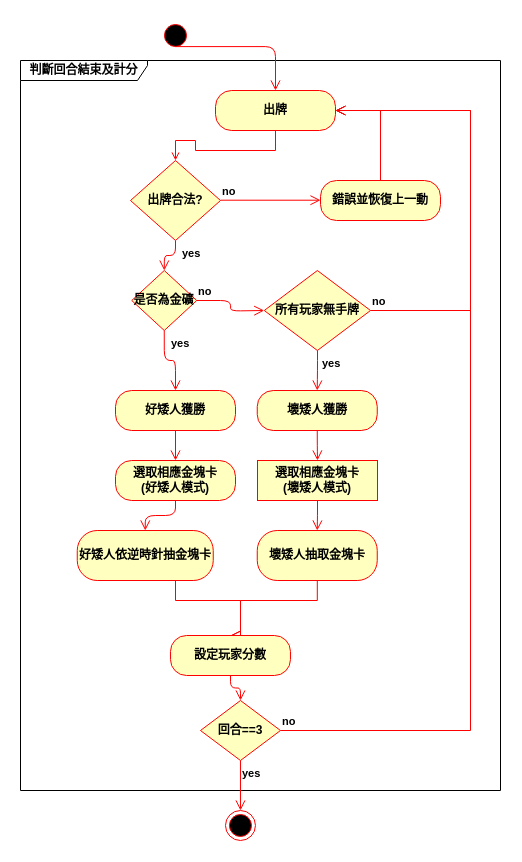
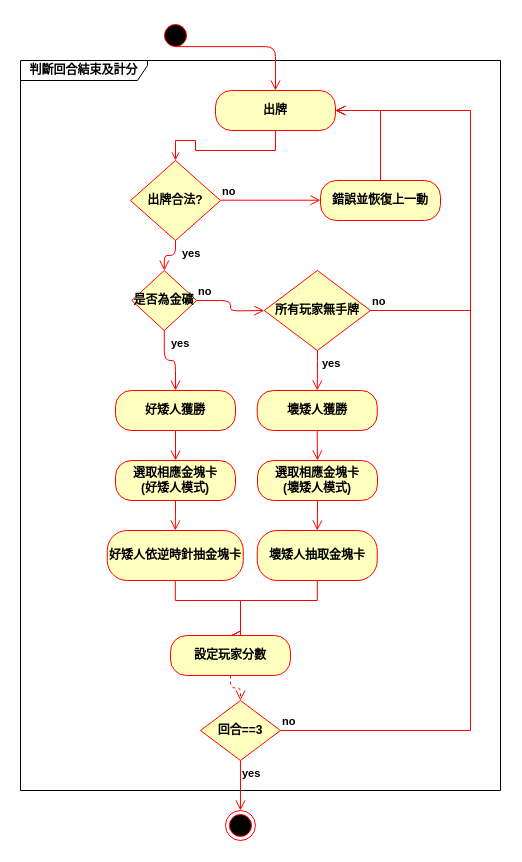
- <mxCell id="19" value="選取相應金塊卡&lt;br&gt;(壞矮人模式)" style="whiteSpace=wrap;html=1;arcSize=40;fontColor=#000000;fillColor=#ffffc0;strokeColor=#ff0000;fontStyle=1;rounded=0;" parent="1" vertex="1"><mxGeometry x="257" y="460" width="120" height="40" as="geometry" /></mxCell>
+ <mxCell id="19" value="選取相應金塊卡&lt;br&gt;(壞矮人模式)" style="rounded=1;whiteSpace=wrap;html=1;arcSize=40;fontColor=#000000;fillColor=#ffffc0;strokeColor=#ff0000;fontStyle=1" parent="1" vertex="1"><mxGeometry x="257" y="460" width="120" height="40" as="geometry" /></mxCell>
- <mxCell id="21" value="好矮人依逆時針抽金塊卡" style="rounded=1;whiteSpace=wrap;html=1;arcSize=40;fontColor=#000000;fillColor=#ffffc0;strokeColor=#ff0000;fontStyle=1" parent="1" vertex="1"><mxGeometry x="76.75" y="530" width="136" height="50" as="geometry" /></mxCell>
+ <mxCell id="21" value="好矮人依逆時針抽金塊卡" style="rounded=1;whiteSpace=wrap;html=1;arcSize=40;fontColor=#000000;fillColor=#ffffc0;strokeColor=#ff0000;fontStyle=1" parent="1" vertex="1"><mxGeometry x="106.75" y="530" width="136" height="50" as="geometry" /></mxCell>
- <mxCell id="32" value="" style="edgeStyle=orthogonalEdgeStyle;html=1;verticalAlign=bottom;endArrow=open;endSize=8;strokeColor=#ff0000;entryX=0.5;entryY=0;entryDx=0;entryDy=0;fontStyle=1" parent="1" source="31" target="25" edge="1"><mxGeometry relative="1" as="geometry"><mxPoint x="239.97" y="870" as="targetPoint" /></mxGeometry></mxCell>
+ <mxCell id="32" value="" style="edgeStyle=orthogonalEdgeStyle;html=1;verticalAlign=bottom;endArrow=open;endSize=8;strokeColor=#ff0000;entryX=0.5;entryY=0;entryDx=0;entryDy=0;fontStyle=1;dashed=1;" parent="1" source="31" target="25" edge="1"><mxGeometry relative="1" as="geometry"><mxPoint x="239.97" y="870" as="targetPoint" /></mxGeometry></mxCell>
